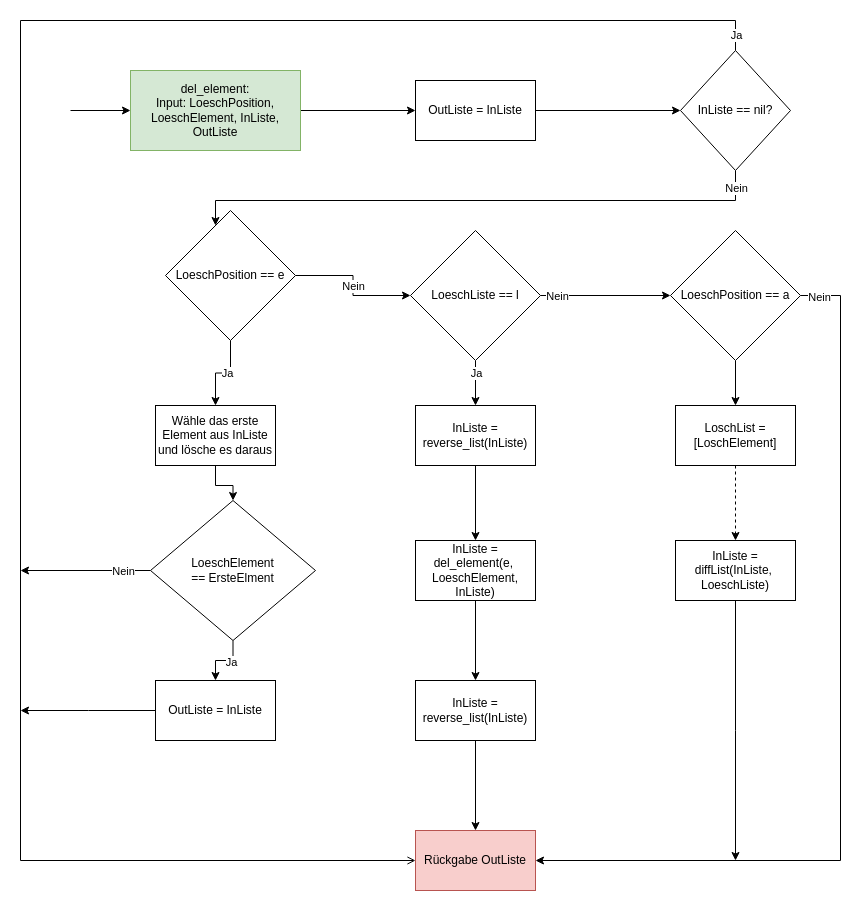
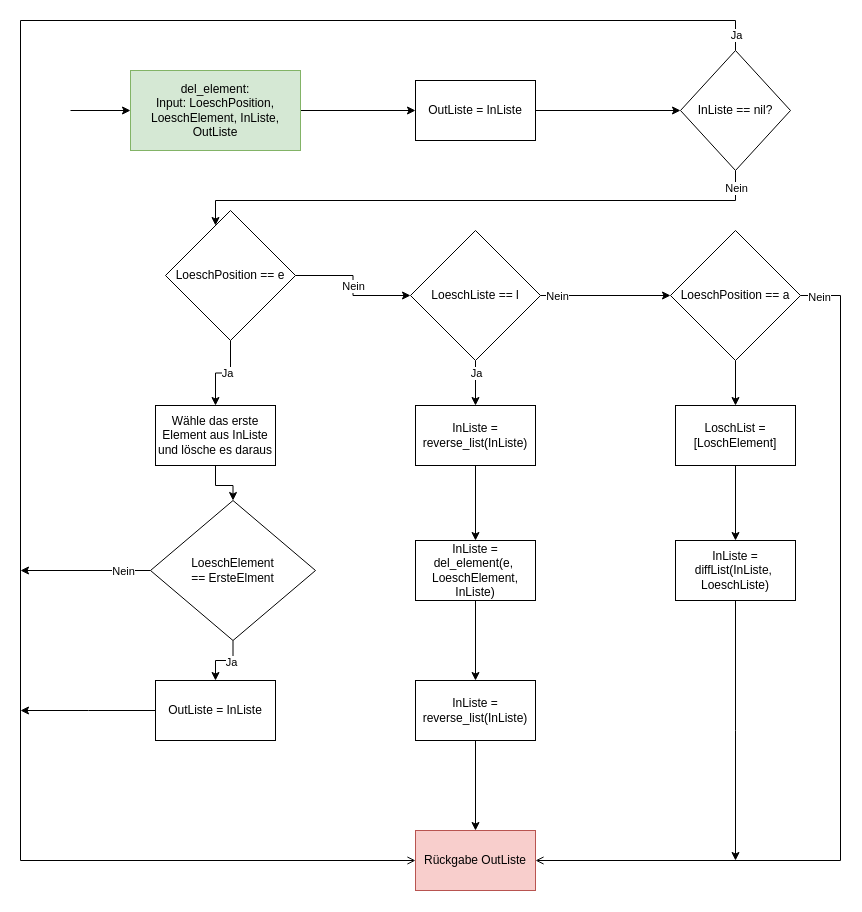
- <mxCell id="40" style="edgeStyle=orthogonalEdgeStyle;rounded=0;orthogonalLoop=1;jettySize=auto;html=1;entryX=0.5;entryY=0;entryDx=0;entryDy=0;dashed=1;" edge="1" parent="1" source="41" target="43"><mxGeometry relative="1" as="geometry" /></mxCell>
+ <mxCell id="40" style="edgeStyle=orthogonalEdgeStyle;rounded=0;orthogonalLoop=1;jettySize=auto;html=1;entryX=0.5;entryY=0;entryDx=0;entryDy=0;" edge="1" parent="1" source="41" target="43"><mxGeometry relative="1" as="geometry" /></mxCell>
- <mxCell id="19" style="edgeStyle=orthogonalEdgeStyle;rounded=0;orthogonalLoop=1;jettySize=auto;html=1;entryX=1;entryY=0.5;entryDx=0;entryDy=0;" edge="1" parent="1" source="21" target="29"><mxGeometry relative="1" as="geometry"><Array as="points"><mxPoint x="840" y="295" /><mxPoint x="840" y="860" /></Array></mxGeometry></mxCell>
+ <mxCell id="19" style="edgeStyle=orthogonalEdgeStyle;rounded=0;orthogonalLoop=1;jettySize=auto;html=1;entryX=1;entryY=0.5;entryDx=0;entryDy=0;endArrow=open;" edge="1" parent="1" source="21" target="29"><mxGeometry relative="1" as="geometry"><Array as="points"><mxPoint x="840" y="295" /><mxPoint x="840" y="860" /></Array></mxGeometry></mxCell>
